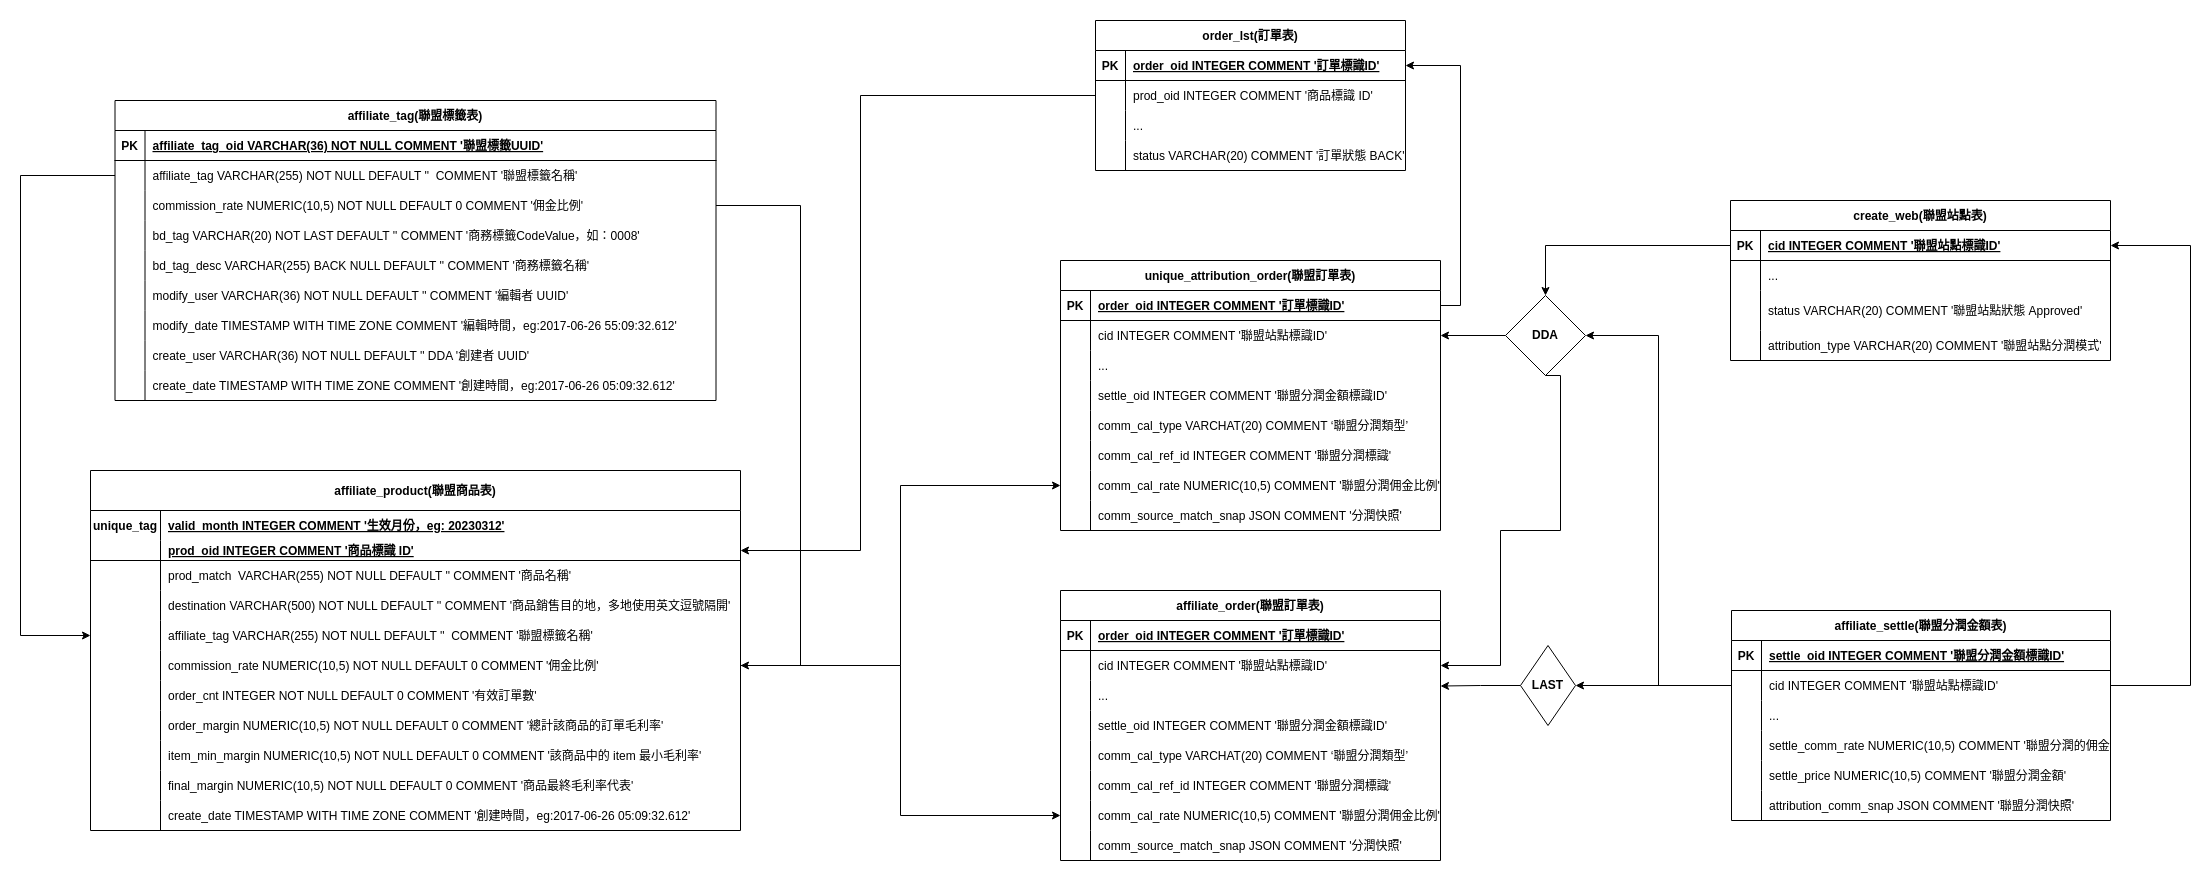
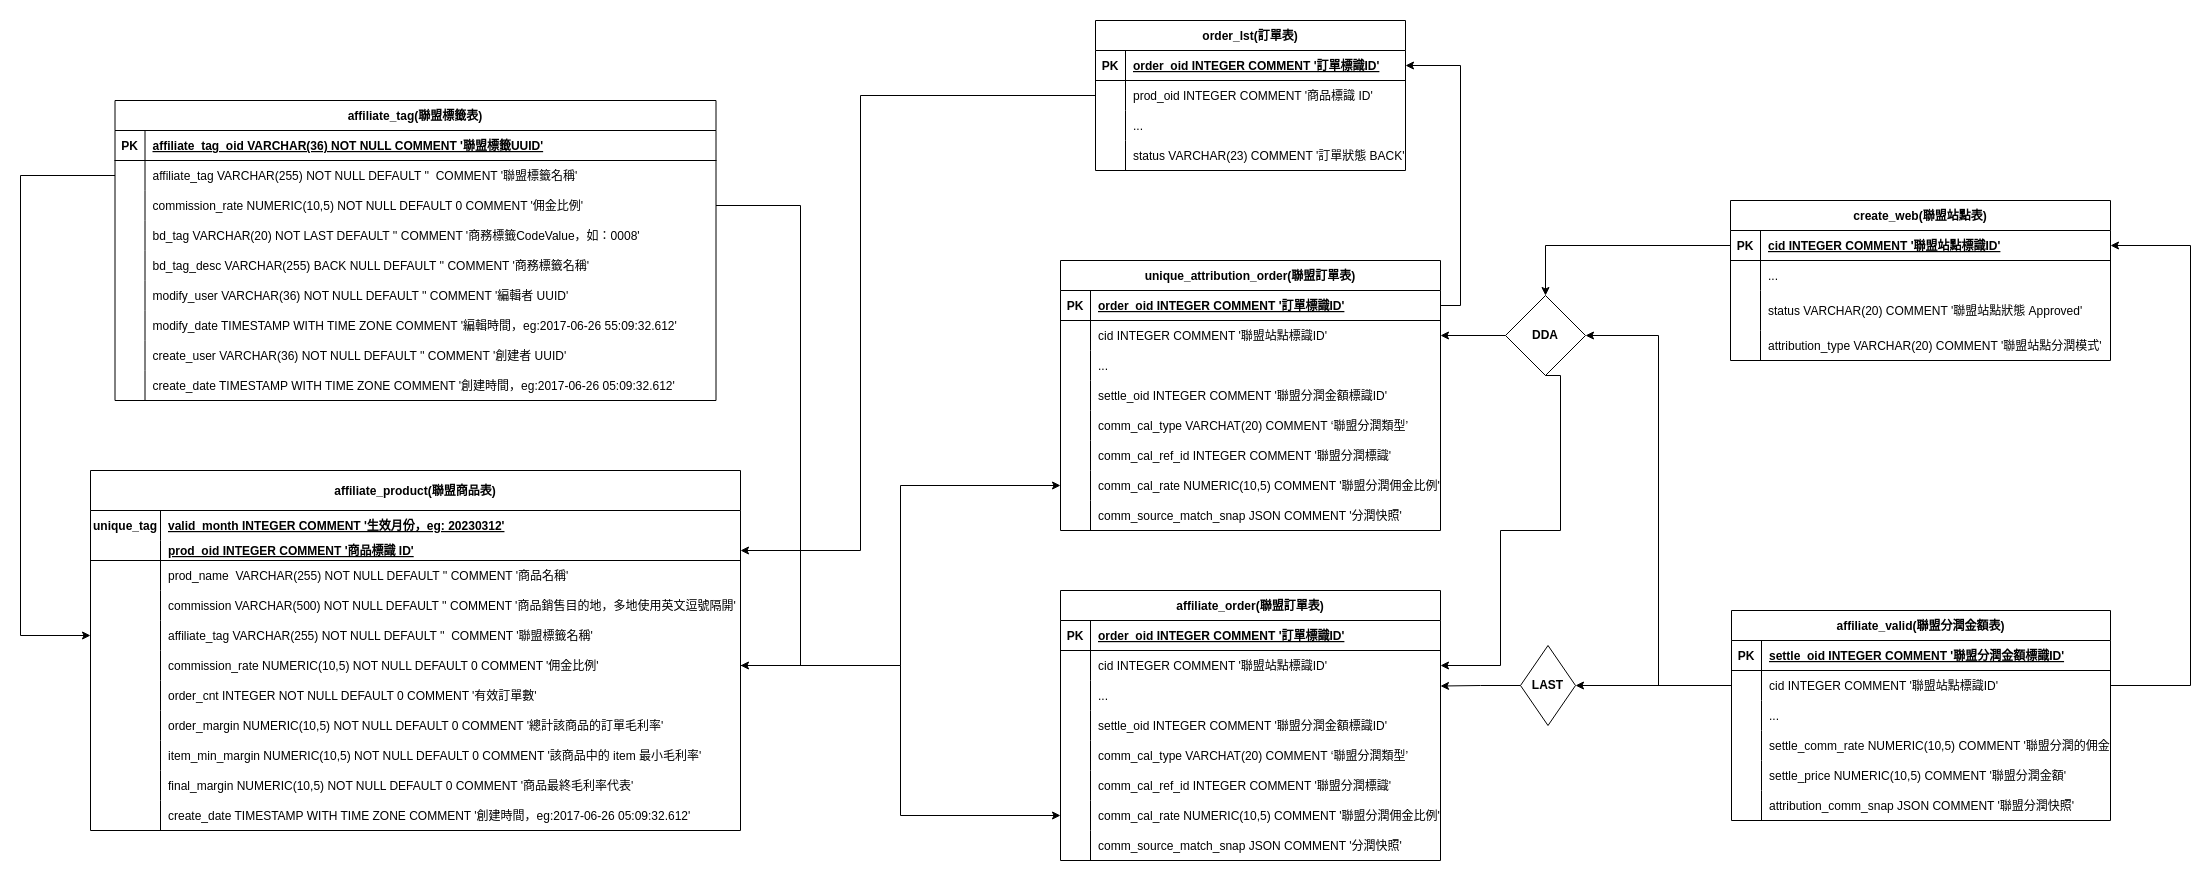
- <mxCell id="171" value="status VARCHAR(20) COMMENT '訂單狀態 BACK'" style="shape=partialRectangle;connectable=0;fillColor=none;top=0;left=0;bottom=0;right=0;align=left;spacingLeft=6;overflow=hidden;" vertex="1" parent="169"><mxGeometry x="30" width="280" height="30" as="geometry"><mxRectangle width="280" height="30" as="alternateBounds" /></mxGeometry></mxCell>
+ <mxCell id="171" value="status VARCHAR(23) COMMENT '訂單狀態 BACK'" style="shape=partialRectangle;connectable=0;fillColor=none;top=0;left=0;bottom=0;right=0;align=left;spacingLeft=6;overflow=hidden;" vertex="1" parent="169"><mxGeometry x="30" width="280" height="30" as="geometry"><mxRectangle width="280" height="30" as="alternateBounds" /></mxGeometry></mxCell>
- <mxCell id="26" value="create_user VARCHAR(36) NOT NULL DEFAULT '' DDA '創建者 UUID'" style="shape=partialRectangle;connectable=0;fillColor=none;top=0;left=0;bottom=0;right=0;align=left;spacingLeft=6;overflow=hidden;" parent="24" vertex="1"><mxGeometry x="30" width="571" height="30" as="geometry"><mxRectangle width="571" height="30" as="alternateBounds" /></mxGeometry></mxCell>
+ <mxCell id="26" value="create_user VARCHAR(36) NOT NULL DEFAULT '' COMMENT '創建者 UUID'" style="shape=partialRectangle;connectable=0;fillColor=none;top=0;left=0;bottom=0;right=0;align=left;spacingLeft=6;overflow=hidden;" parent="24" vertex="1"><mxGeometry x="30" width="571" height="30" as="geometry"><mxRectangle width="571" height="30" as="alternateBounds" /></mxGeometry></mxCell>
- <mxCell id="39" value="prod_match  VARCHAR(255) NOT NULL DEFAULT '' COMMENT '商品名稱'" style="shape=partialRectangle;connectable=0;fillColor=none;top=0;left=0;bottom=0;right=0;align=left;spacingLeft=6;overflow=hidden;" parent="37" vertex="1"><mxGeometry x="70.0" width="580" height="30" as="geometry"><mxRectangle width="580" height="30" as="alternateBounds" /></mxGeometry></mxCell>
+ <mxCell id="39" value="prod_name  VARCHAR(255) NOT NULL DEFAULT '' COMMENT '商品名稱'" style="shape=partialRectangle;connectable=0;fillColor=none;top=0;left=0;bottom=0;right=0;align=left;spacingLeft=6;overflow=hidden;" parent="37" vertex="1"><mxGeometry x="70.0" width="580" height="30" as="geometry"><mxRectangle width="580" height="30" as="alternateBounds" /></mxGeometry></mxCell>
- <mxCell id="42" value="destination VARCHAR(500) NOT NULL DEFAULT '' COMMENT '商品銷售目的地，多地使用英文逗號隔開'" style="shape=partialRectangle;connectable=0;fillColor=none;top=0;left=0;bottom=0;right=0;align=left;spacingLeft=6;overflow=hidden;" parent="40" vertex="1"><mxGeometry x="70.0" width="580" height="30" as="geometry"><mxRectangle width="580" height="30" as="alternateBounds" /></mxGeometry></mxCell>
+ <mxCell id="42" value="commission VARCHAR(500) NOT NULL DEFAULT '' COMMENT '商品銷售目的地，多地使用英文逗號隔開'" style="shape=partialRectangle;connectable=0;fillColor=none;top=0;left=0;bottom=0;right=0;align=left;spacingLeft=6;overflow=hidden;" parent="40" vertex="1"><mxGeometry x="70.0" width="580" height="30" as="geometry"><mxRectangle width="580" height="30" as="alternateBounds" /></mxGeometry></mxCell>
- <mxCell id="102" value="affiliate_settle(聯盟分潤金額表)" style="shape=table;startSize=30;container=1;collapsible=1;childLayout=tableLayout;fixedRows=1;rowLines=0;fontStyle=1;align=center;resizeLast=1;" parent="1" vertex="1"><mxGeometry x="1731" y="610" width="379" height="210" as="geometry" /></mxCell>
+ <mxCell id="102" value="affiliate_valid(聯盟分潤金額表)" style="shape=table;startSize=30;container=1;collapsible=1;childLayout=tableLayout;fixedRows=1;rowLines=0;fontStyle=1;align=center;resizeLast=1;" parent="1" vertex="1"><mxGeometry x="1731" y="610" width="379" height="210" as="geometry" /></mxCell>
